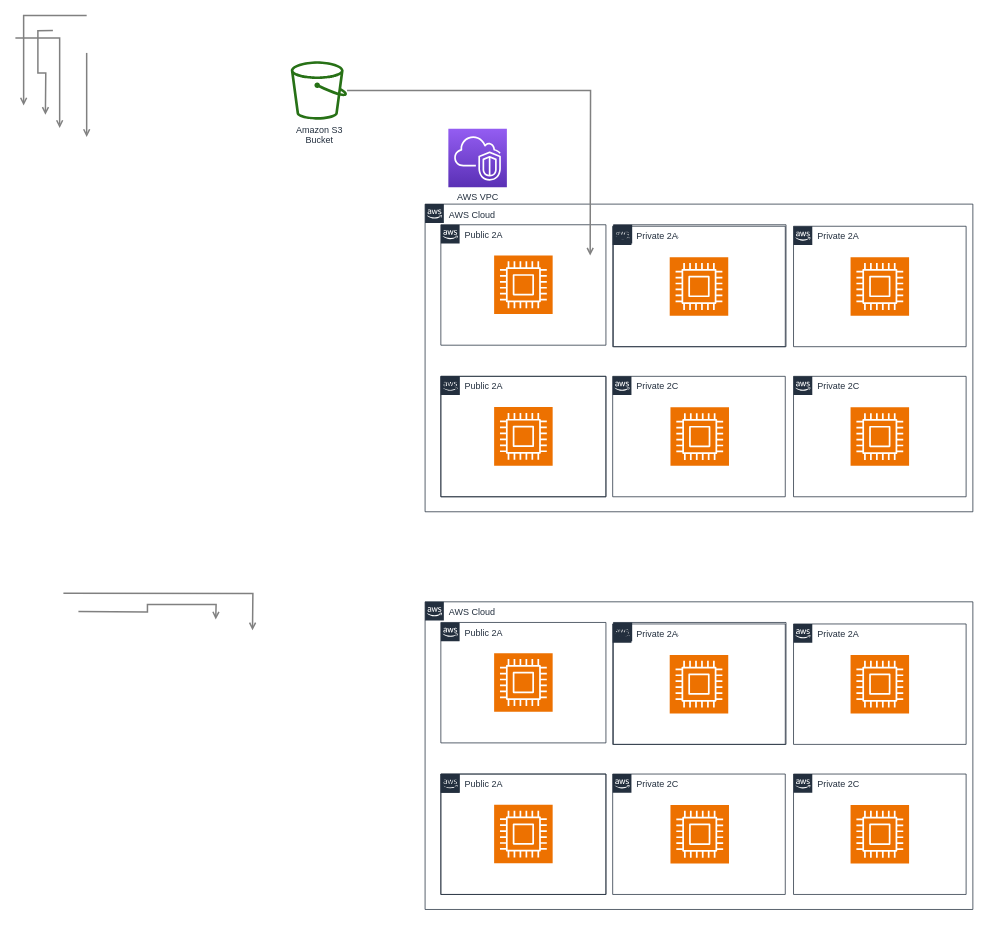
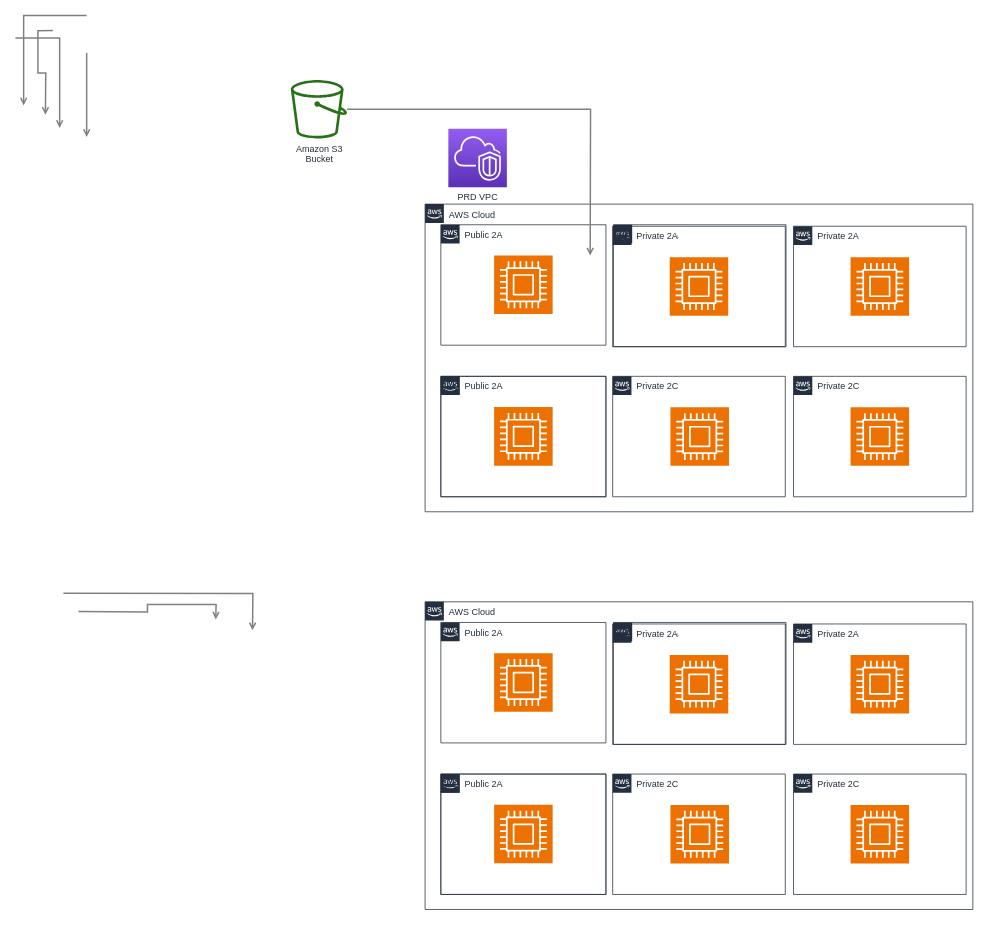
- <mxCell id="26" value="Amazon S3&lt;br&gt;Bucket&lt;br&gt;" style="outlineConnect=0;fontColor=#232F3E;gradientColor=none;fillColor=#277116;strokeColor=none;dashed=0;verticalLabelPosition=bottom;verticalAlign=top;align=center;html=1;fontSize=12;fontStyle=0;aspect=fixed;pointerEvents=1;shape=mxgraph.aws4.bucket;labelBackgroundColor=#ffffff;" parent="1" vertex="1"><mxGeometry x="387" y="81" width="75" height="78" as="geometry" /></mxCell>
+ <mxCell id="26" value="Amazon S3&lt;br&gt;Bucket&lt;br&gt;" style="outlineConnect=0;fontColor=#232F3E;gradientColor=none;fillColor=#277116;strokeColor=none;dashed=0;verticalLabelPosition=bottom;verticalAlign=top;align=center;html=1;fontSize=12;fontStyle=0;aspect=fixed;pointerEvents=1;shape=mxgraph.aws4.bucket;labelBackgroundColor=#ffffff;" parent="1" vertex="1"><mxGeometry x="387" y="106" width="75" height="78" as="geometry" /></mxCell>
- <mxCell id="27" value="AWS VPC" style="outlineConnect=0;fontColor=#232F3E;gradientColor=#945DF2;gradientDirection=north;fillColor=#5A30B5;strokeColor=#ffffff;dashed=0;verticalLabelPosition=bottom;verticalAlign=top;align=center;html=1;fontSize=12;fontStyle=0;aspect=fixed;shape=mxgraph.aws4.resourceIcon;resIcon=mxgraph.aws4.vpc;labelBackgroundColor=#ffffff;" parent="1" vertex="1"><mxGeometry x="597" y="171" width="78" height="78" as="geometry" /></mxCell>
+ <mxCell id="27" value="PRD VPC" style="outlineConnect=0;fontColor=#232F3E;gradientColor=#945DF2;gradientDirection=north;fillColor=#5A30B5;strokeColor=#ffffff;dashed=0;verticalLabelPosition=bottom;verticalAlign=top;align=center;html=1;fontSize=12;fontStyle=0;aspect=fixed;shape=mxgraph.aws4.resourceIcon;resIcon=mxgraph.aws4.vpc;labelBackgroundColor=#ffffff;" parent="1" vertex="1"><mxGeometry x="597" y="171" width="78" height="78" as="geometry" /></mxCell>
